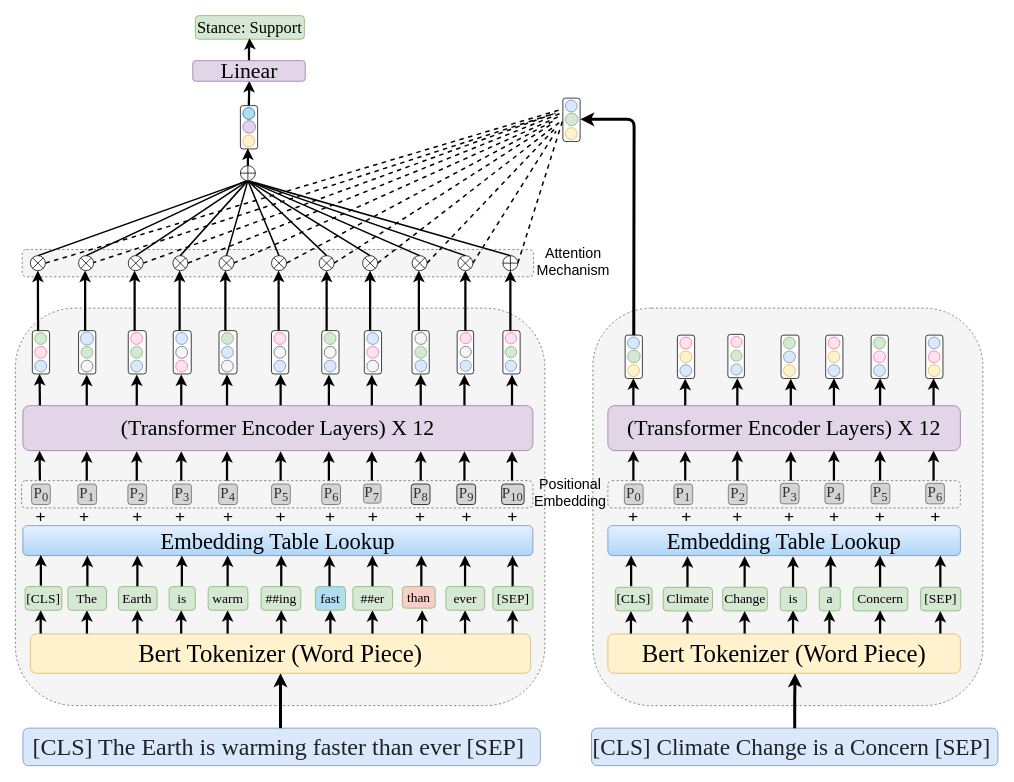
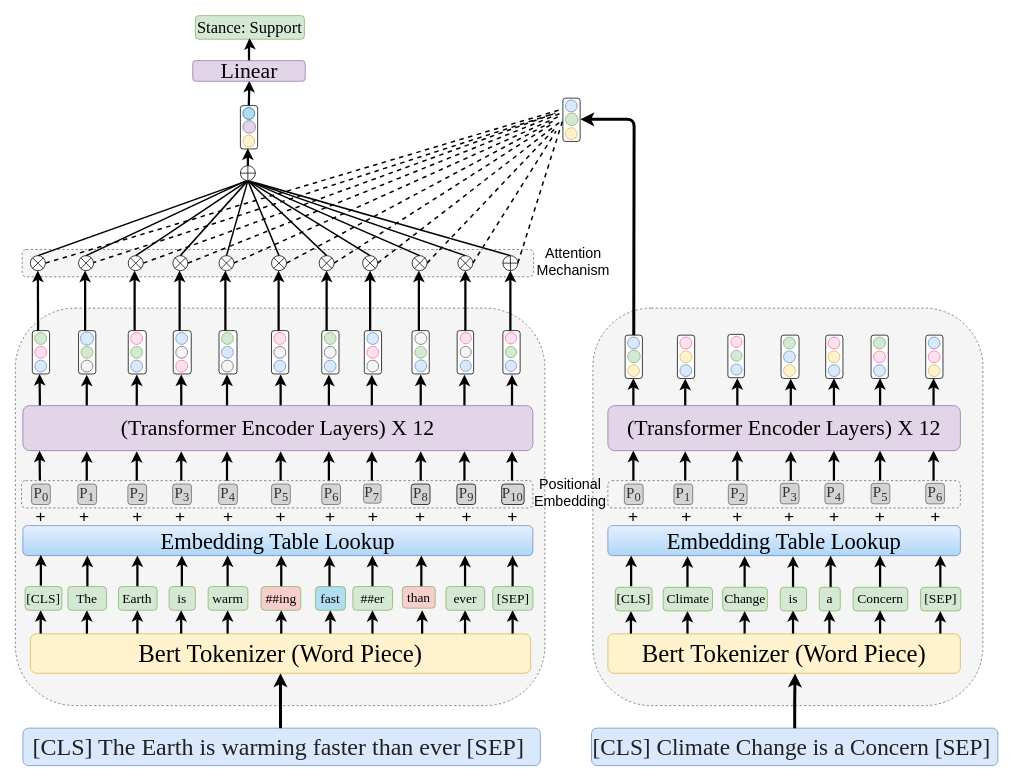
- <mxCell id="39" value="&lt;font style=&quot;font-size: 18px&quot; face=&quot;Times New Roman&quot;&gt;##ing&lt;/font&gt;" style="rounded=1;whiteSpace=wrap;html=1;fillColor=#d5e8d4;strokeColor=#82b366;" parent="1" vertex="1"><mxGeometry x="347.6" y="781.31" width="53" height="31.52" as="geometry" /></mxCell>
+ <mxCell id="39" value="&lt;font style=&quot;font-size: 18px&quot; face=&quot;Times New Roman&quot;&gt;##ing&lt;/font&gt;" style="rounded=1;whiteSpace=wrap;html=1;fillColor=#f8cecc;strokeColor=#82b366;" parent="1" vertex="1"><mxGeometry x="347.6" y="781.31" width="53" height="31.52" as="geometry" /></mxCell>
